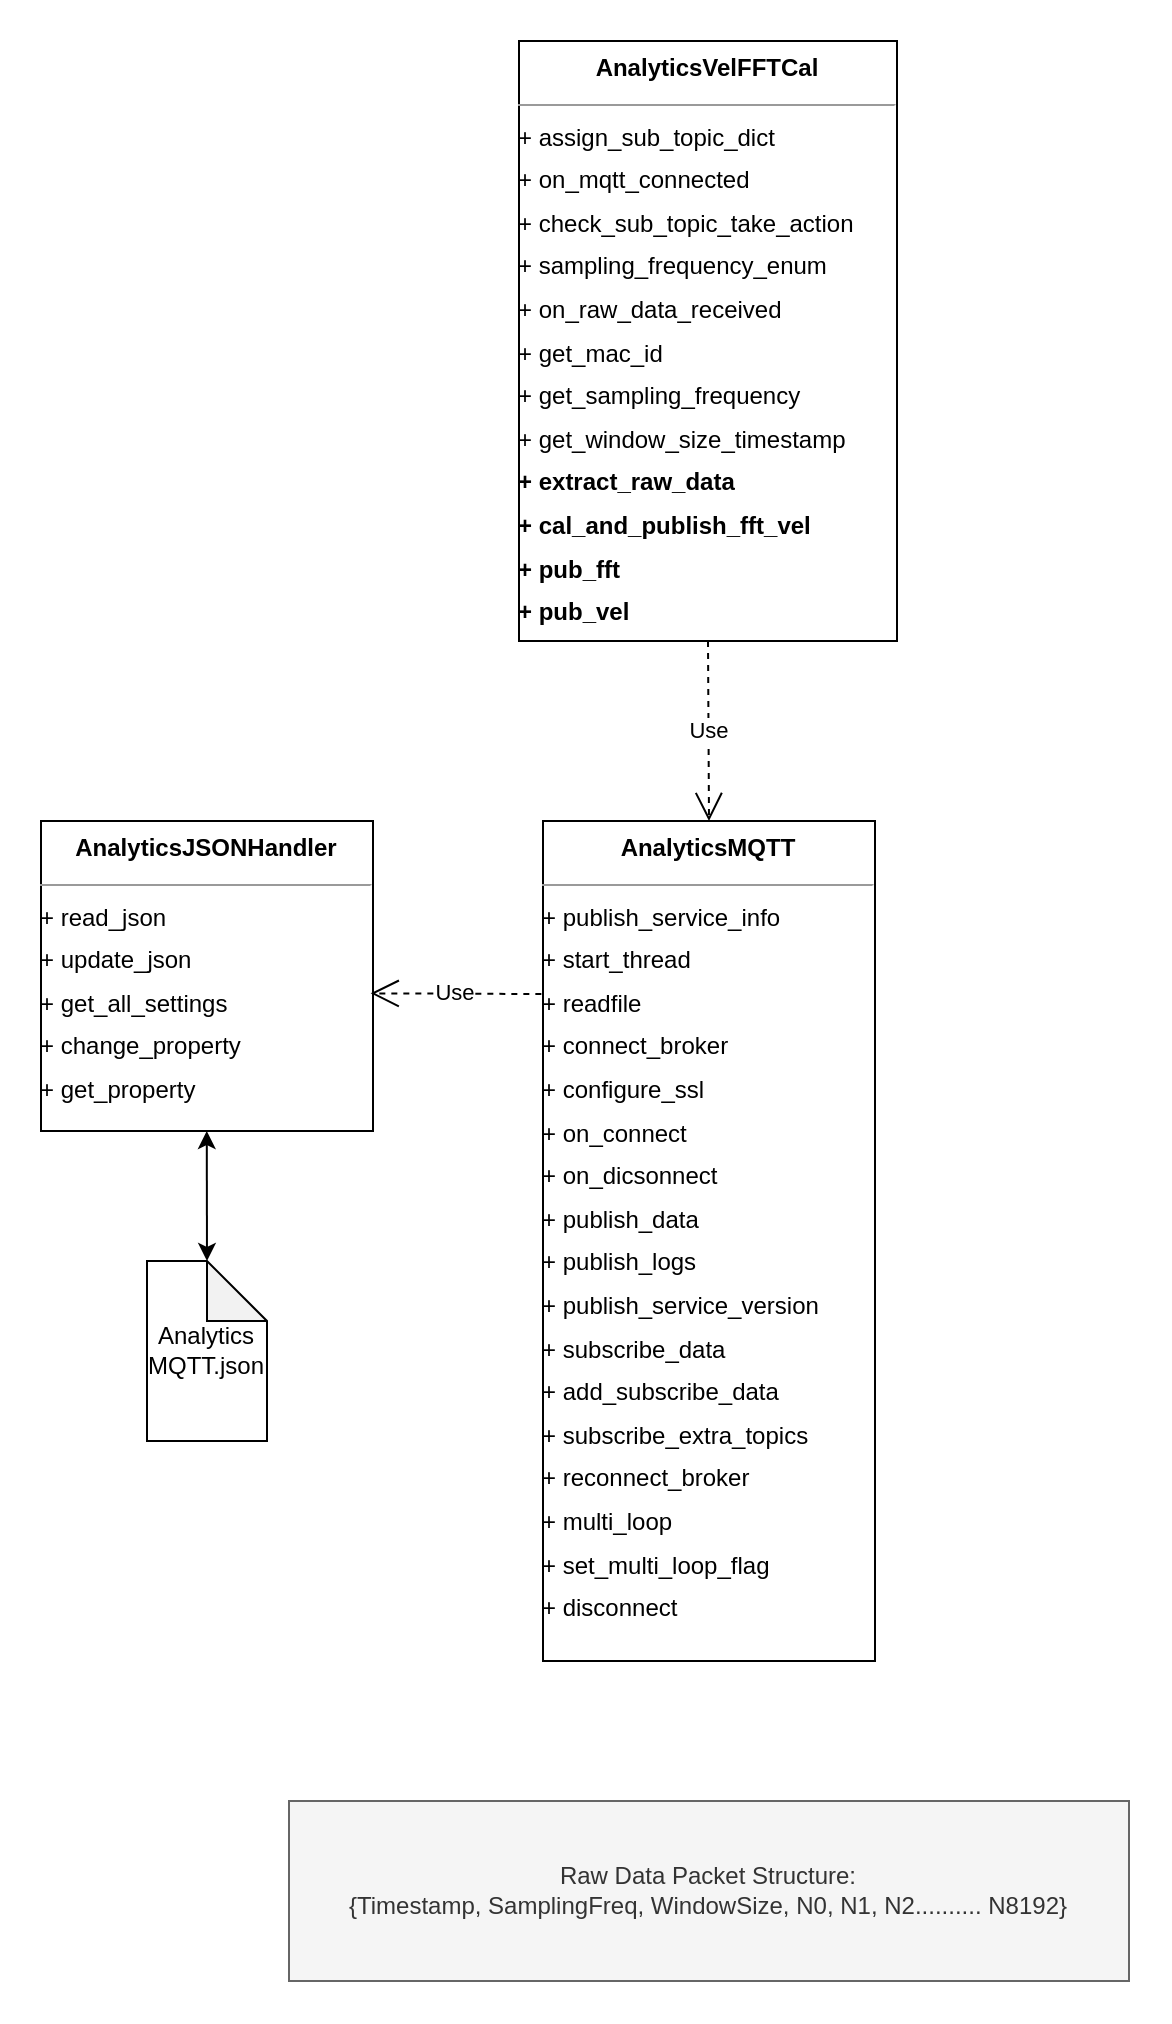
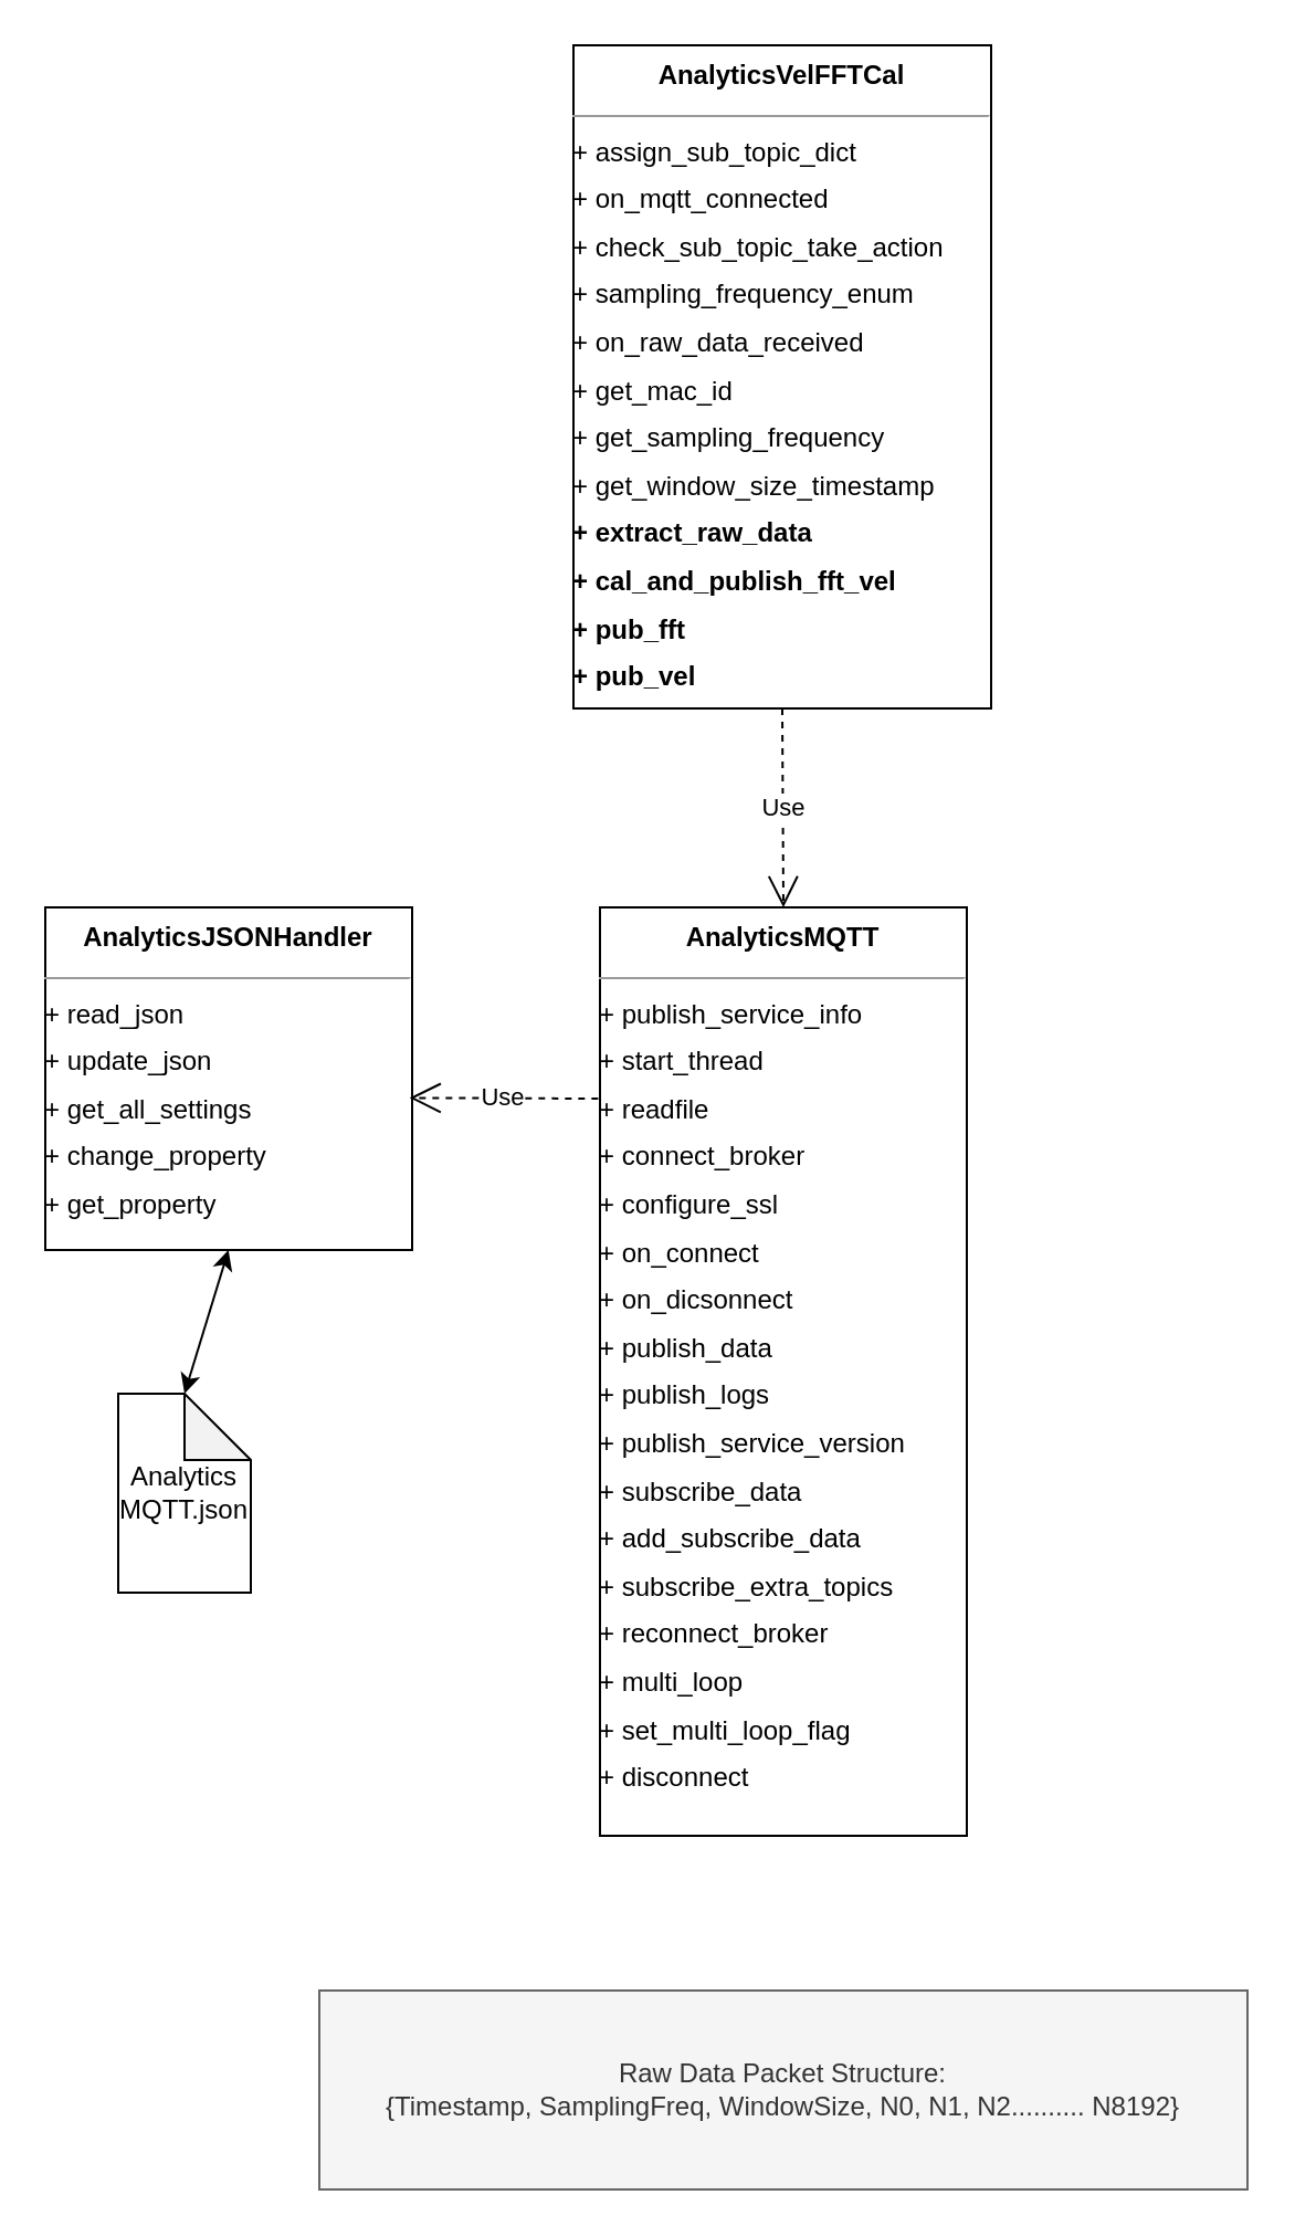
- <mxCell id="7" value="Analytics&lt;br&gt;MQTT.json" style="shape=note;whiteSpace=wrap;html=1;backgroundOutline=1;darkOpacity=0.05;" parent="1" vertex="1"><mxGeometry x="73" y="630" width="60" height="90" as="geometry" /></mxCell>
+ <mxCell id="7" value="Analytics&lt;br&gt;MQTT.json" style="shape=note;whiteSpace=wrap;html=1;backgroundOutline=1;darkOpacity=0.05;" parent="1" vertex="1"><mxGeometry x="53" y="630" width="60" height="90" as="geometry" /></mxCell>
